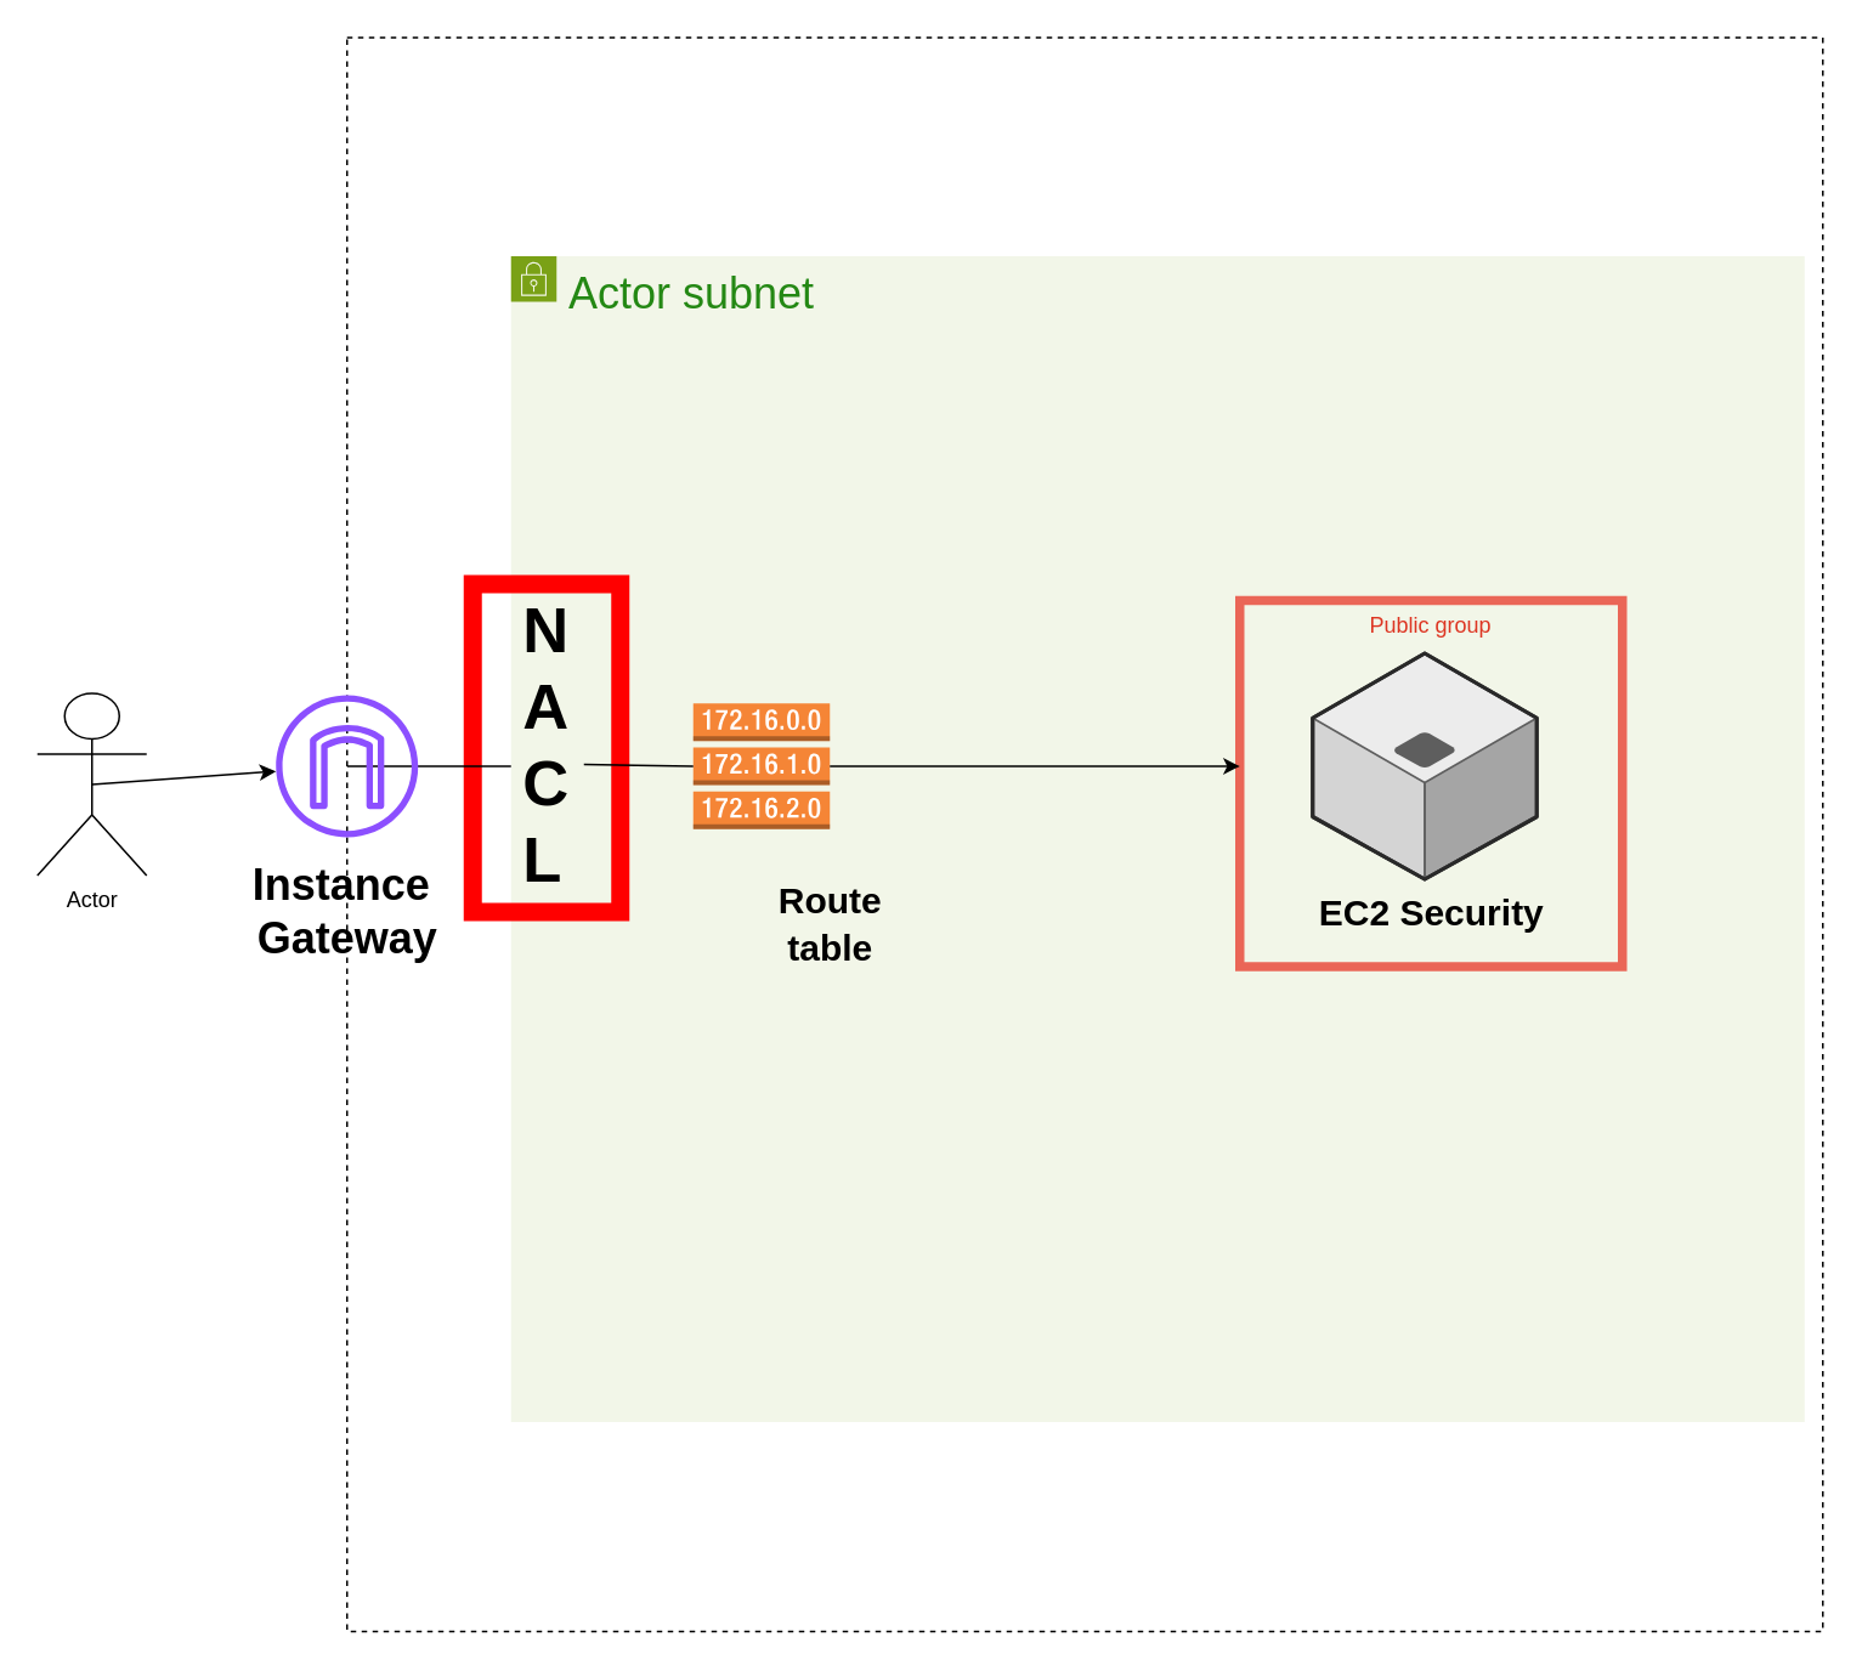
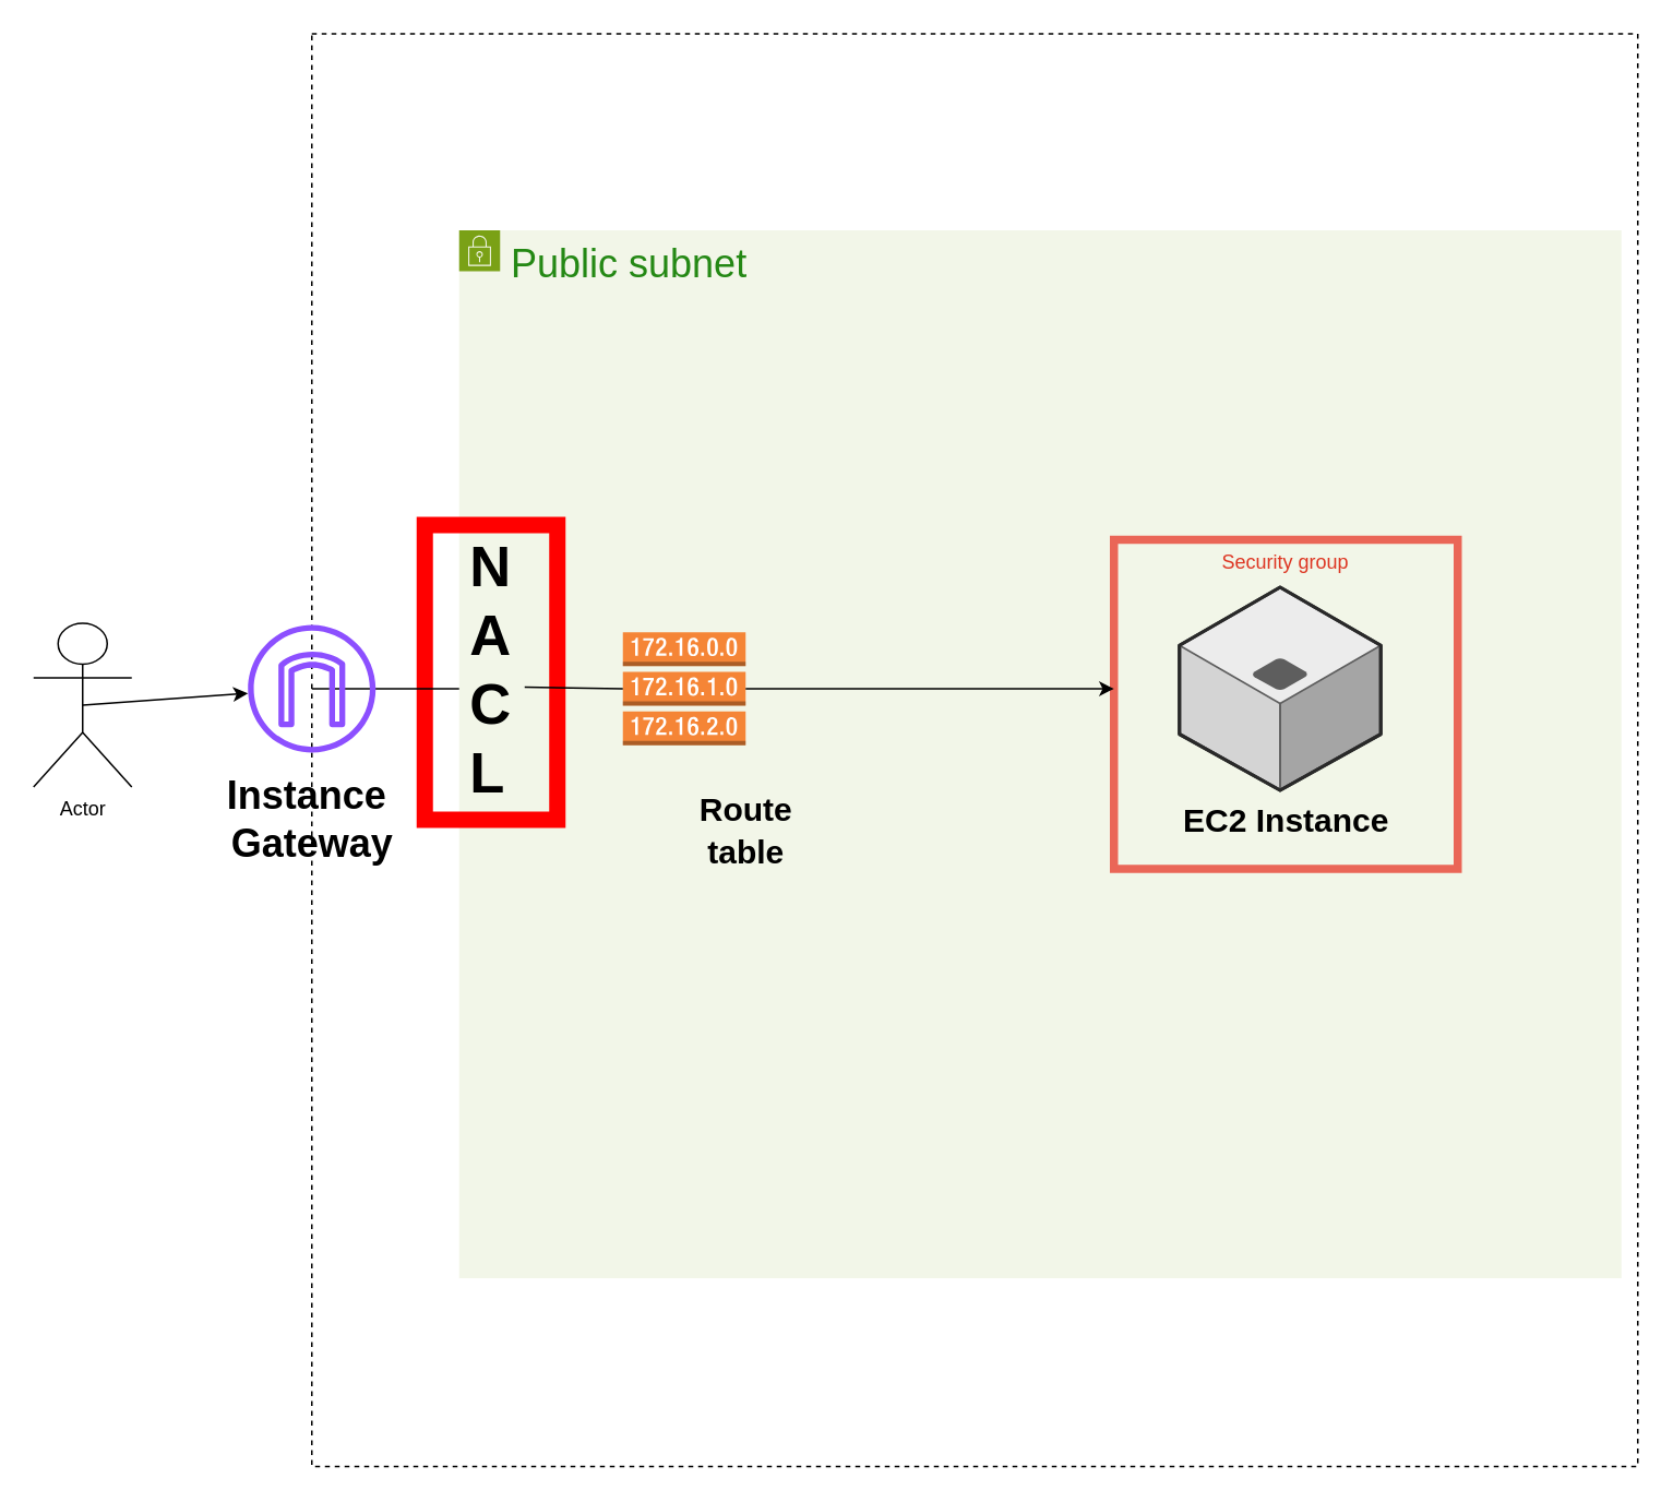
- <mxCell id="3" value="&lt;font style=&quot;font-size: 24px;&quot;&gt;Actor subnet&lt;/font&gt;" style="points=[[0,0],[0.25,0],[0.5,0],[0.75,0],[1,0],[1,0.25],[1,0.5],[1,0.75],[1,1],[0.75,1],[0.5,1],[0.25,1],[0,1],[0,0.75],[0,0.5],[0,0.25]];outlineConnect=0;gradientColor=none;html=1;whiteSpace=wrap;fontSize=12;fontStyle=0;container=1;pointerEvents=0;collapsible=0;recursiveResize=0;shape=mxgraph.aws4.group;grIcon=mxgraph.aws4.group_security_group;grStroke=0;strokeColor=#7AA116;fillColor=#F2F6E8;verticalAlign=top;align=left;spacingLeft=30;fontColor=#248814;dashed=0;" vertex="1" parent="1"><mxGeometry x="280" y="140" width="710" height="640" as="geometry" /></mxCell>
+ <mxCell id="3" value="&lt;font style=&quot;font-size: 24px;&quot;&gt;Public subnet&lt;/font&gt;" style="points=[[0,0],[0.25,0],[0.5,0],[0.75,0],[1,0],[1,0.25],[1,0.5],[1,0.75],[1,1],[0.75,1],[0.5,1],[0.25,1],[0,1],[0,0.75],[0,0.5],[0,0.25]];outlineConnect=0;gradientColor=none;html=1;whiteSpace=wrap;fontSize=12;fontStyle=0;container=1;pointerEvents=0;collapsible=0;recursiveResize=0;shape=mxgraph.aws4.group;grIcon=mxgraph.aws4.group_security_group;grStroke=0;strokeColor=#7AA116;fillColor=#F2F6E8;verticalAlign=top;align=left;spacingLeft=30;fontColor=#248814;dashed=0;" vertex="1" parent="1"><mxGeometry x="280" y="140" width="710" height="640" as="geometry" /></mxCell>
- <mxCell id="8" value="Public group" style="fillColor=none;strokeColor=#ea6657;verticalAlign=top;fontStyle=0;fontColor=#DD3522;whiteSpace=wrap;html=1;strokeWidth=5;" vertex="1" parent="7"><mxGeometry x="490" y="309" width="210" height="201" as="geometry" /></mxCell>
+ <mxCell id="8" value="Security group" style="fillColor=none;strokeColor=#ea6657;verticalAlign=top;fontStyle=0;fontColor=#DD3522;whiteSpace=wrap;html=1;strokeWidth=5;" vertex="1" parent="7"><mxGeometry x="490" y="309" width="210" height="201" as="geometry" /></mxCell>
- <mxCell id="13" value="&lt;span style=&quot;font-size: 20px;&quot;&gt;EC2 Security&lt;/span&gt;" style="text;strokeColor=none;fillColor=none;html=1;fontSize=24;fontStyle=1;verticalAlign=middle;align=center;" vertex="1" parent="7"><mxGeometry x="545" y="460" width="100" height="40" as="geometry" /></mxCell>
+ <mxCell id="13" value="&lt;span style=&quot;font-size: 20px;&quot;&gt;EC2 Instance&lt;/span&gt;" style="text;strokeColor=none;fillColor=none;html=1;fontSize=24;fontStyle=1;verticalAlign=middle;align=center;" vertex="1" parent="7"><mxGeometry x="545" y="460" width="100" height="40" as="geometry" /></mxCell>
